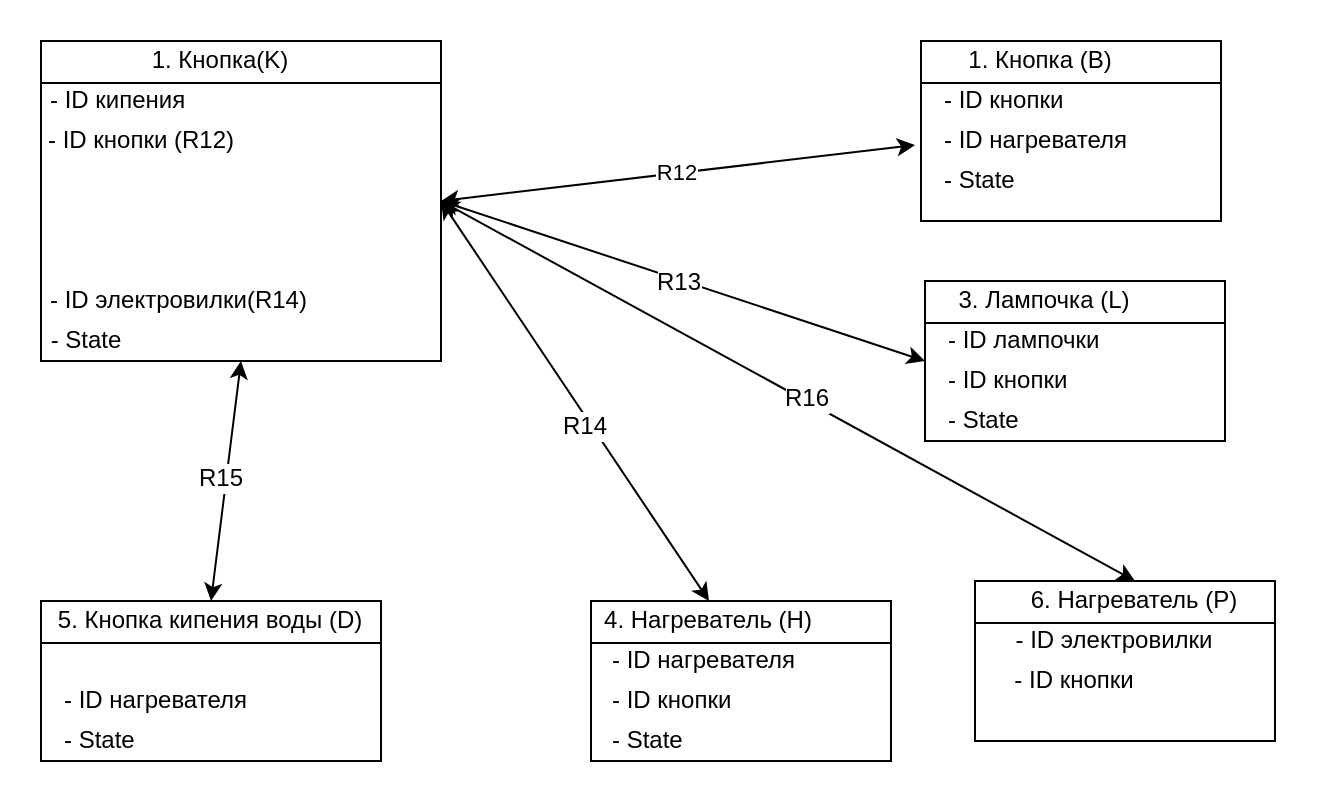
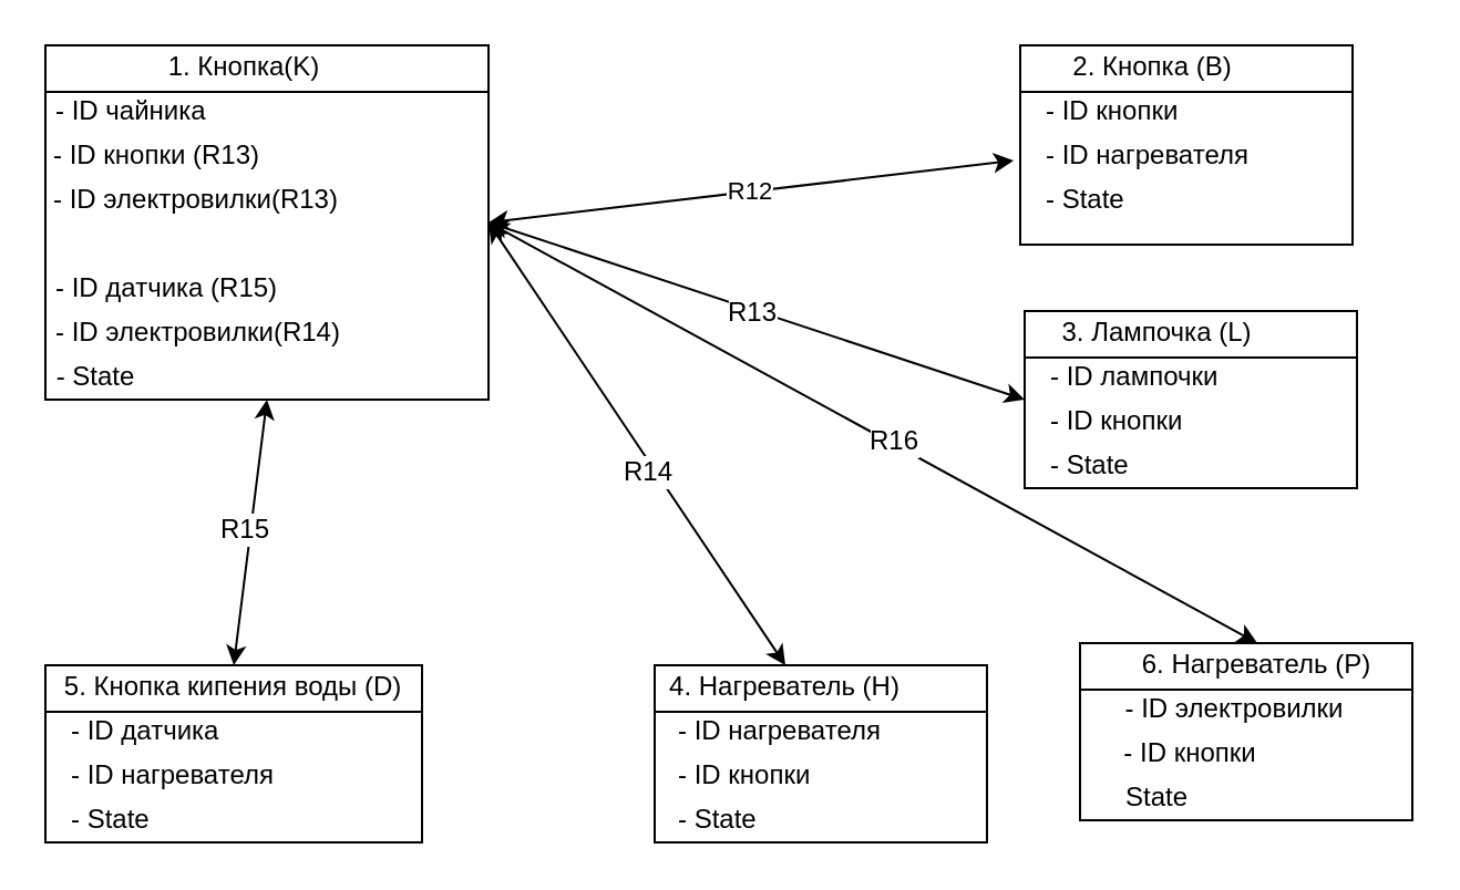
- <mxCell id="15" value="1. Кнопка (B)" style="text;html=1;strokeColor=none;fillColor=none;align=center;verticalAlign=middle;whiteSpace=wrap;rounded=0;" parent="1" vertex="1"><mxGeometry x="459.5" y="20" width="120" height="20" as="geometry" /></mxCell>
+ <mxCell id="15" value="2. Кнопка (B)" style="text;html=1;strokeColor=none;fillColor=none;align=center;verticalAlign=middle;whiteSpace=wrap;rounded=0;" parent="1" vertex="1"><mxGeometry x="459.5" y="20" width="120" height="20" as="geometry" /></mxCell>
- <mxCell id="4" value="- ID кипения" style="text;html=1;strokeColor=none;fillColor=none;align=left;verticalAlign=middle;whiteSpace=wrap;rounded=0;" parent="1" vertex="1"><mxGeometry x="22.5" y="40" width="130" height="20" as="geometry" /></mxCell>
+ <mxCell id="4" value="- ID чайника" style="text;html=1;strokeColor=none;fillColor=none;align=left;verticalAlign=middle;whiteSpace=wrap;rounded=0;" parent="1" vertex="1"><mxGeometry x="22.5" y="40" width="130" height="20" as="geometry" /></mxCell>
- <mxCell id="5" value="&lt;div style=&quot;text-align: left&quot;&gt;&lt;span&gt;- ID кнопки (R12)&lt;/span&gt;&lt;/div&gt;" style="text;html=1;strokeColor=none;fillColor=none;align=left;verticalAlign=middle;whiteSpace=wrap;rounded=0;" parent="1" vertex="1"><mxGeometry x="22" y="60" width="100" height="20" as="geometry" /></mxCell>
+ <mxCell id="5" value="&lt;div style=&quot;text-align: left&quot;&gt;&lt;span&gt;- ID кнопки (R13)&lt;/span&gt;&lt;/div&gt;" style="text;html=1;strokeColor=none;fillColor=none;align=left;verticalAlign=middle;whiteSpace=wrap;rounded=0;" parent="1" vertex="1"><mxGeometry x="22" y="60" width="100" height="20" as="geometry" /></mxCell>
+ <mxCell id="24" value="- ID электровилки(R13)" style="text;html=1;strokeColor=none;fillColor=none;align=left;verticalAlign=middle;whiteSpace=wrap;rounded=0;" parent="1" vertex="1"><mxGeometry x="22" y="80" width="135" height="20" as="geometry" /></mxCell>
+ <mxCell id="28" value="- ID датчика (R15)" style="text;html=1;strokeColor=none;fillColor=none;align=left;verticalAlign=middle;whiteSpace=wrap;rounded=0;" parent="1" vertex="1"><mxGeometry x="22.5" y="120" width="125" height="20" as="geometry" /></mxCell>
+ <mxCell id="20" value="- ID датчика" style="text;html=1;strokeColor=none;fillColor=none;align=left;verticalAlign=middle;whiteSpace=wrap;rounded=0;" parent="1" vertex="1"><mxGeometry x="30" y="320" width="100" height="20" as="geometry" /></mxCell>
+ <mxCell id="34" value="State" style="text;html=1;strokeColor=none;fillColor=none;align=center;verticalAlign=middle;whiteSpace=wrap;rounded=0;" vertex="1" parent="1"><mxGeometry x="502" y="350" width="40" height="20" as="geometry" /></mxCell>
